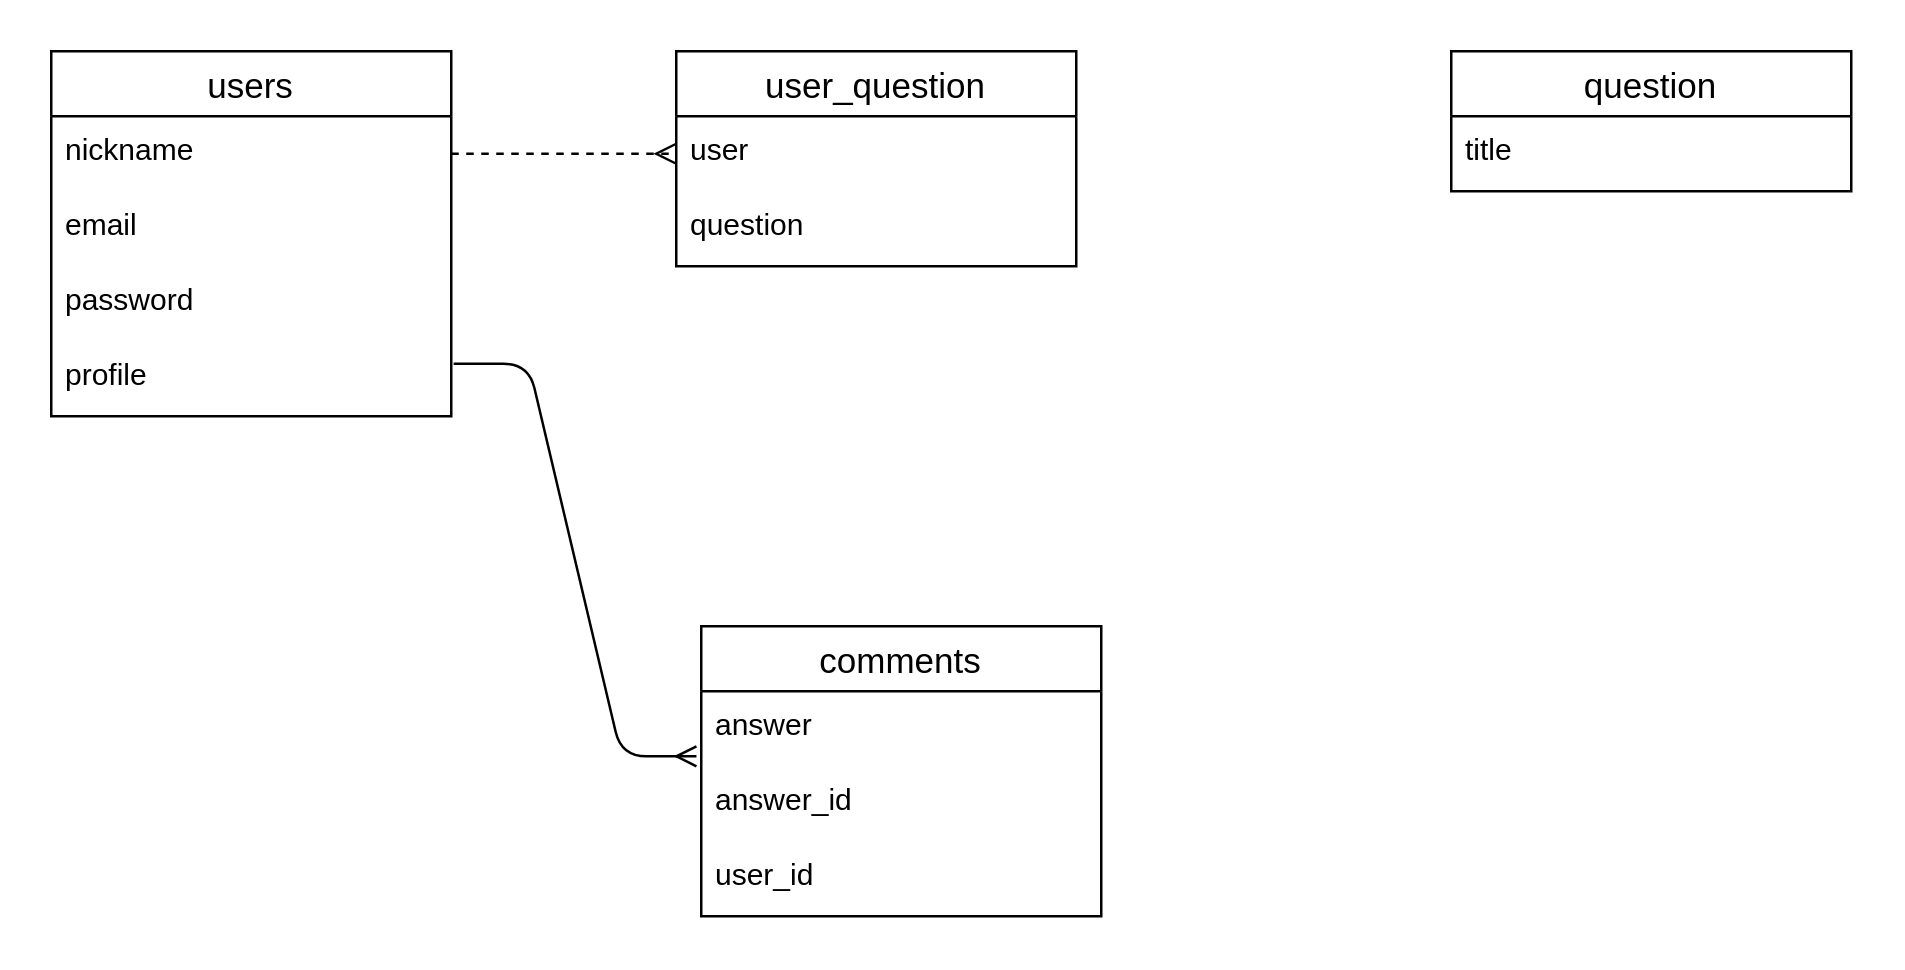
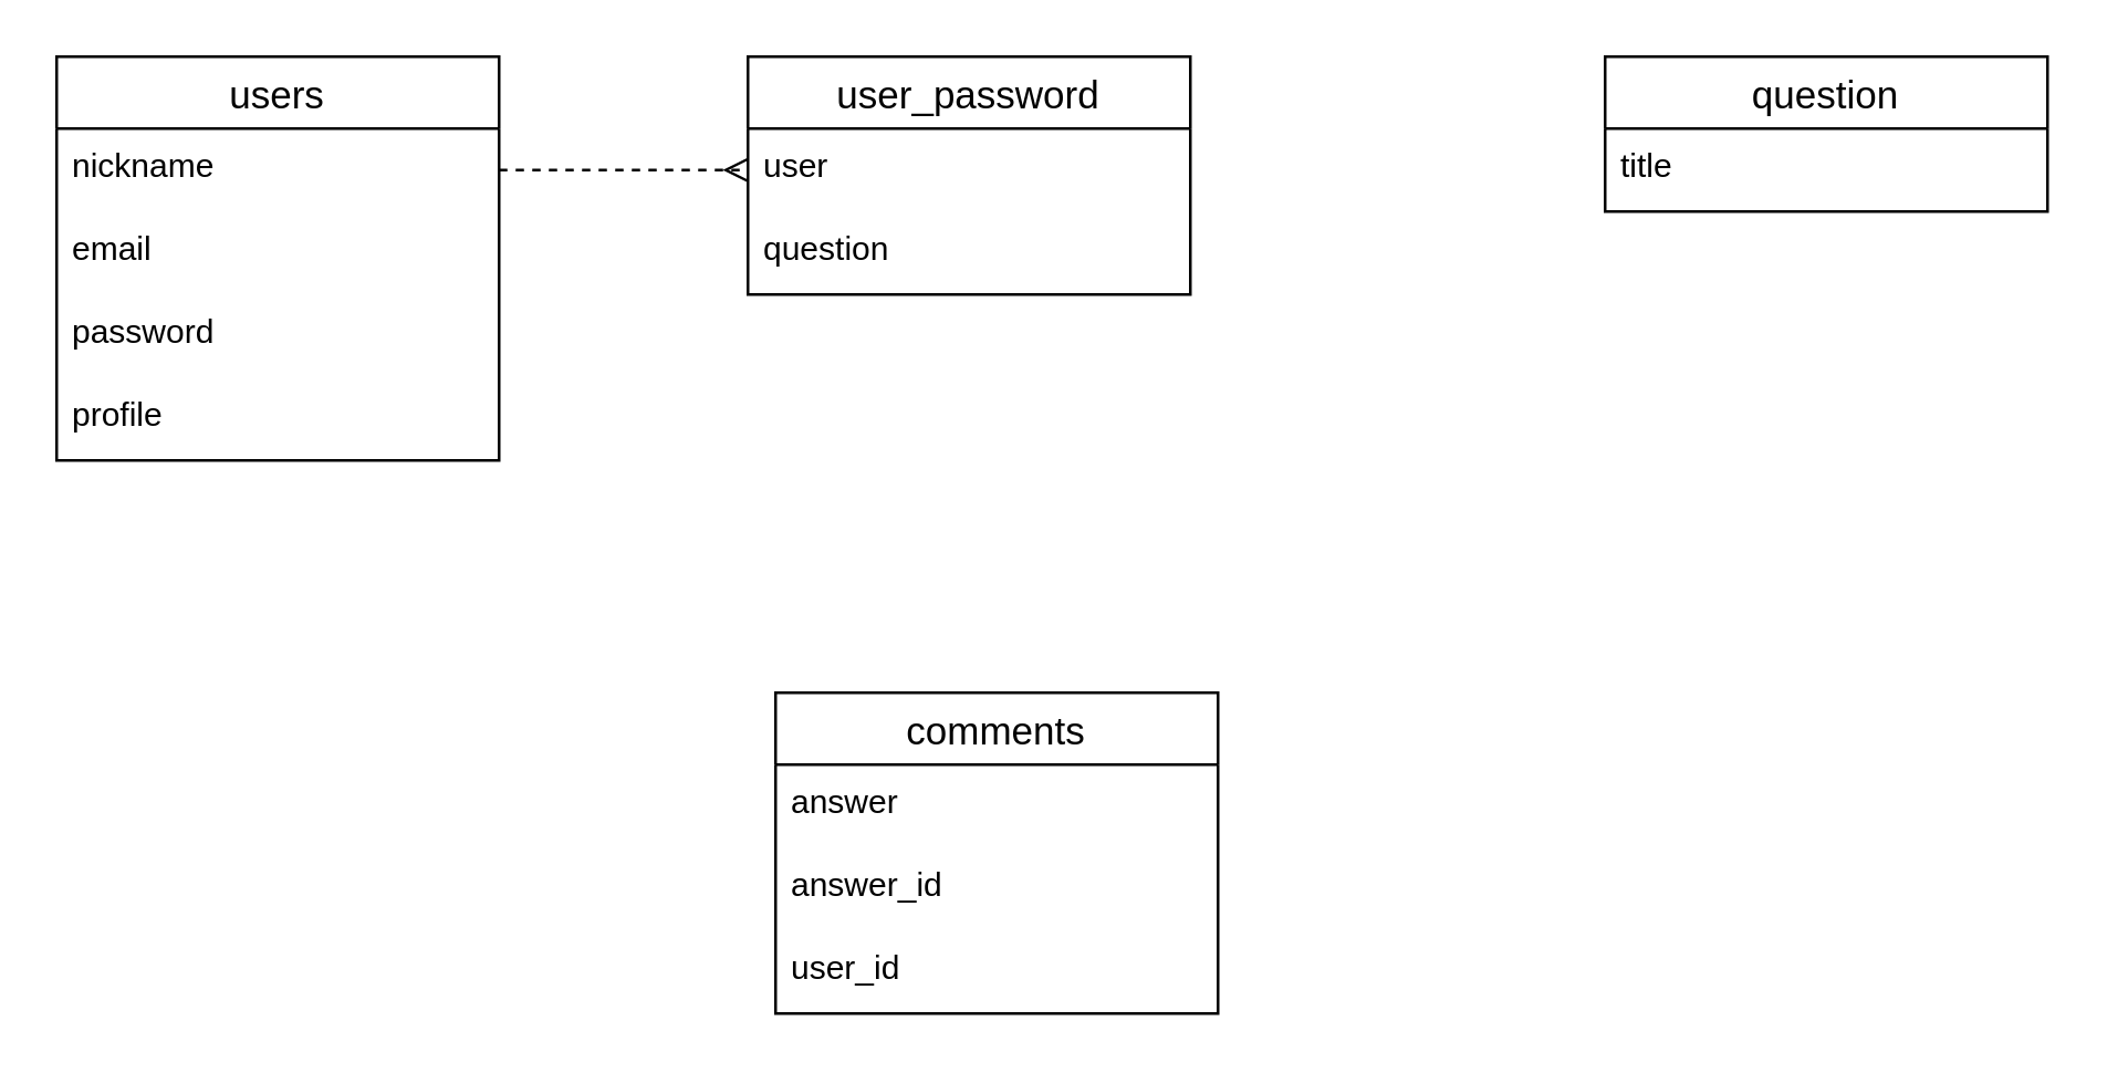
- <mxCell id="7" value="user_question" style="swimlane;fontStyle=0;childLayout=stackLayout;horizontal=1;startSize=26;horizontalStack=0;resizeParent=1;resizeParentMax=0;resizeLast=0;collapsible=1;marginBottom=0;align=center;fontSize=14;" vertex="1" parent="1"><mxGeometry x="270" y="20" width="160" height="86" as="geometry" /></mxCell>
+ <mxCell id="7" value="user_password" style="swimlane;fontStyle=0;childLayout=stackLayout;horizontal=1;startSize=26;horizontalStack=0;resizeParent=1;resizeParentMax=0;resizeLast=0;collapsible=1;marginBottom=0;align=center;fontSize=14;" vertex="1" parent="1"><mxGeometry x="270" y="20" width="160" height="86" as="geometry" /></mxCell>
- <mxCell id="17" value="" style="edgeStyle=entityRelationEdgeStyle;fontSize=12;html=1;endArrow=ERmany;exitX=1.006;exitY=0.3;exitDx=0;exitDy=0;exitPerimeter=0;entryX=-0.012;entryY=0.867;entryDx=0;entryDy=0;entryPerimeter=0;" edge="1" parent="1" source="6" target="13"><mxGeometry width="100" height="100" relative="1" as="geometry"><mxPoint x="300" y="310" as="sourcePoint" /><mxPoint x="400" y="210" as="targetPoint" /></mxGeometry></mxCell>
